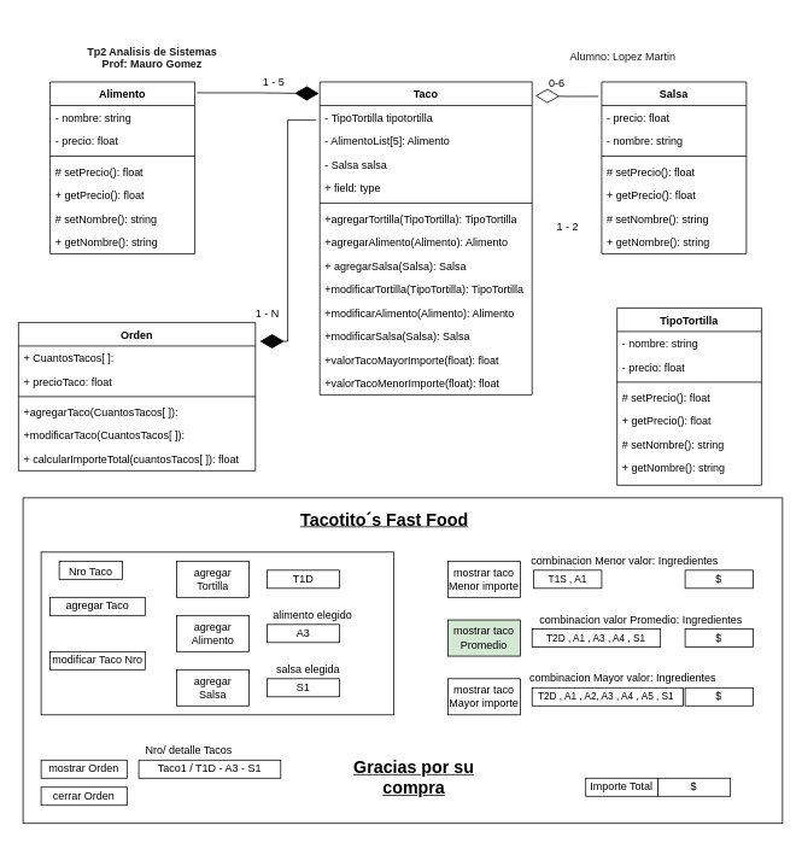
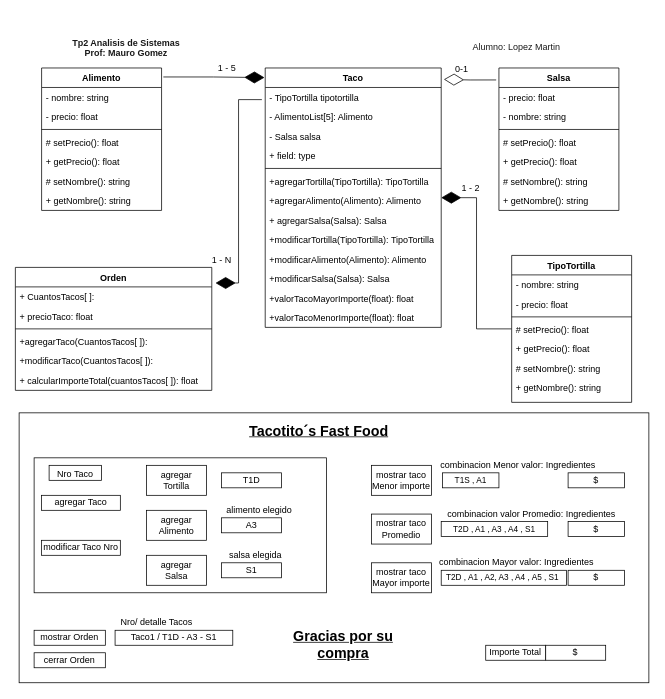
- <mxCell id="82" value="&lt;font style=&quot;font-size: 12px;&quot;&gt;0-6&lt;/font&gt;" style="text;html=1;align=center;verticalAlign=middle;resizable=0;points=[];autosize=1;strokeColor=none;fillColor=none;fontSize=16;" parent="1" vertex="1"><mxGeometry x="600" y="75" width="30" height="30" as="geometry" /></mxCell>
+ <mxCell id="82" value="&lt;font style=&quot;font-size: 12px;&quot;&gt;0-1&lt;/font&gt;" style="text;html=1;align=center;verticalAlign=middle;resizable=0;points=[];autosize=1;strokeColor=none;fillColor=none;fontSize=16;" parent="1" vertex="1"><mxGeometry x="600" y="75" width="30" height="30" as="geometry" /></mxCell>
+ <mxCell id="49" value="" style="endArrow=diamondThin;endFill=1;endSize=24;html=1;rounded=0;edgeStyle=orthogonalEdgeStyle;" parent="1" source="10" target="18" edge="1"><mxGeometry width="160" relative="1" as="geometry"><mxPoint x="738" y="390" as="sourcePoint" /><mxPoint x="769.28" y="349.996" as="targetPoint" /></mxGeometry></mxCell>
- <mxCell id="85" value="mostrar taco Promedio" style="rounded=0;whiteSpace=wrap;html=1;fillColor=#d5e8d4;" parent="1" vertex="1"><mxGeometry x="495" y="685" width="80" height="40" as="geometry" /></mxCell>
+ <mxCell id="85" value="mostrar taco Promedio" style="rounded=0;whiteSpace=wrap;html=1;" parent="1" vertex="1"><mxGeometry x="495" y="685" width="80" height="40" as="geometry" /></mxCell>
